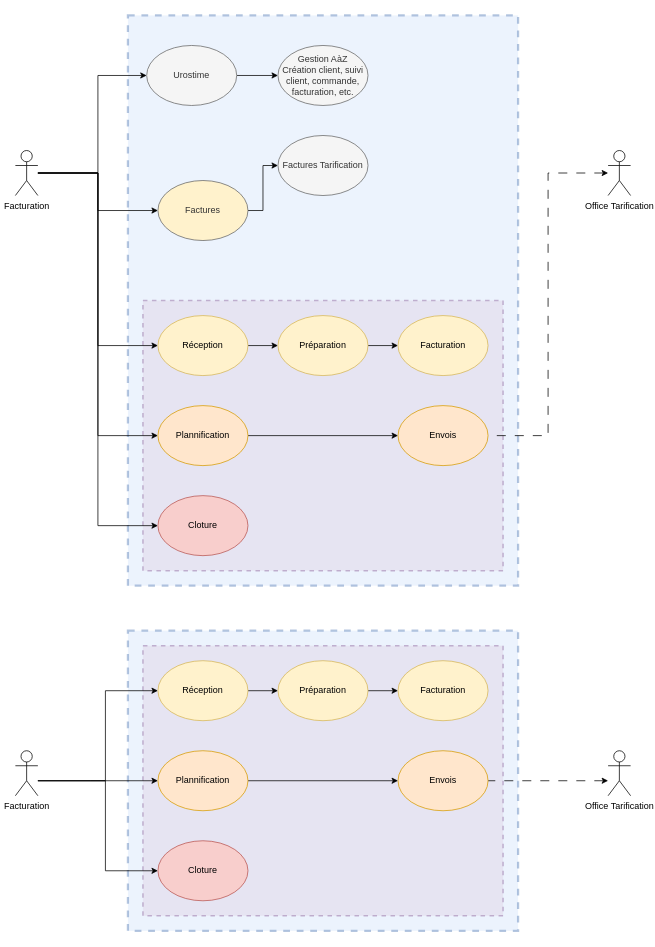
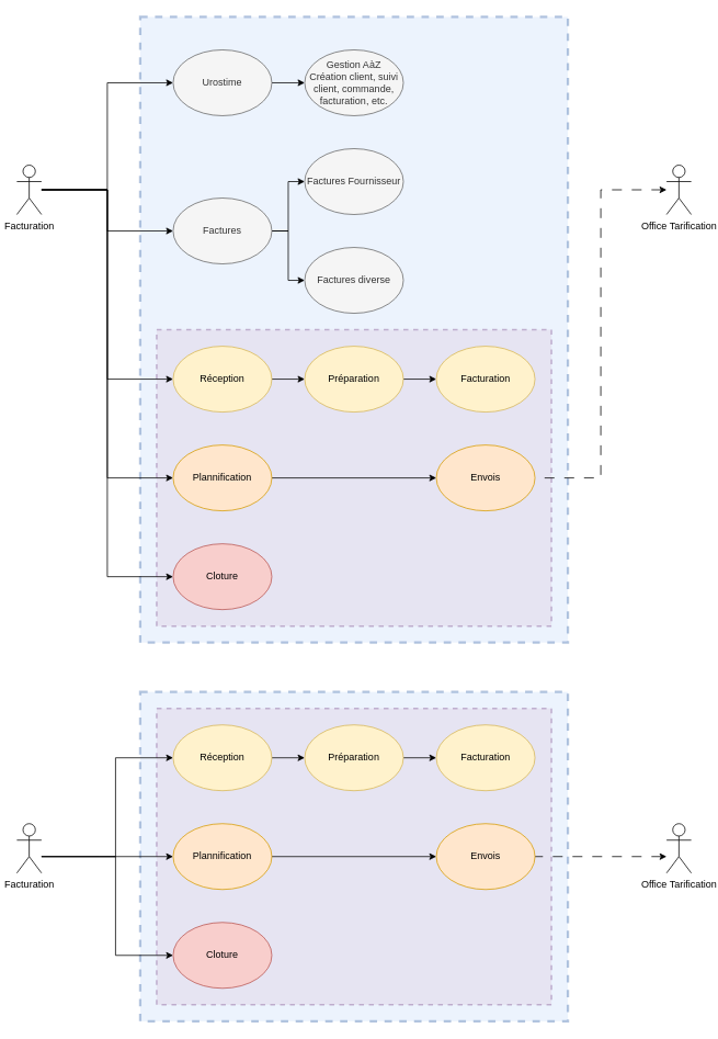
- <mxCell id="24" value="Urostime" style="ellipse;whiteSpace=wrap;html=1;fillColor=#f5f5f5;fontColor=#333333;strokeColor=#666666;" vertex="1" parent="1"><mxGeometry x="195" y="60" width="120" height="80" as="geometry" /></mxCell>
+ <mxCell id="24" value="Urostime" style="ellipse;whiteSpace=wrap;html=1;fillColor=#f5f5f5;fontColor=#333333;strokeColor=#666666;" vertex="1" parent="1"><mxGeometry x="210" y="60" width="120" height="80" as="geometry" /></mxCell>
- <mxCell id="26" value="Factures Tarification" style="ellipse;whiteSpace=wrap;html=1;fillColor=#f5f5f5;fontColor=#333333;strokeColor=#666666;" vertex="1" parent="1"><mxGeometry x="370" y="180" width="120" height="80" as="geometry" /></mxCell>
+ <mxCell id="26" value="Factures Fournisseur" style="ellipse;whiteSpace=wrap;html=1;fillColor=#f5f5f5;fontColor=#333333;strokeColor=#666666;" vertex="1" parent="1"><mxGeometry x="370" y="180" width="120" height="80" as="geometry" /></mxCell>
- <mxCell id="22" value="Factures" style="ellipse;whiteSpace=wrap;html=1;fillColor=#fff2cc;fontColor=#333333;strokeColor=#666666;" vertex="1" parent="1"><mxGeometry x="210" y="240" width="120" height="80" as="geometry" /></mxCell>
+ <mxCell id="22" value="Factures" style="ellipse;whiteSpace=wrap;html=1;fillColor=#f5f5f5;fontColor=#333333;strokeColor=#666666;" vertex="1" parent="1"><mxGeometry x="210" y="240" width="120" height="80" as="geometry" /></mxCell>
+ <mxCell id="20" style="edgeStyle=orthogonalEdgeStyle;rounded=0;orthogonalLoop=1;jettySize=auto;html=1;entryX=0;entryY=0.5;entryDx=0;entryDy=0;" edge="1" parent="1" source="22" target="25"><mxGeometry relative="1" as="geometry" /></mxCell>
+ <mxCell id="25" value="Factures diverse" style="ellipse;whiteSpace=wrap;html=1;fillColor=#f5f5f5;fontColor=#333333;strokeColor=#666666;" vertex="1" parent="1"><mxGeometry x="370" y="300" width="120" height="80" as="geometry" /></mxCell>
